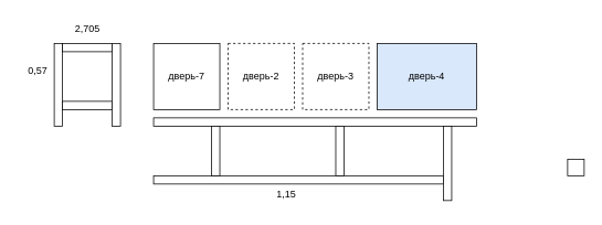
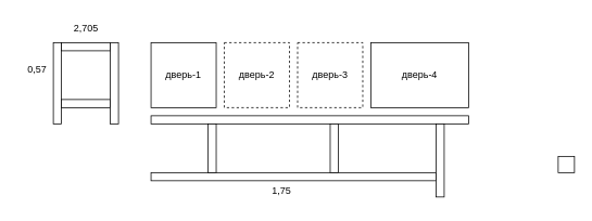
- <mxCell id="2" value="дверь-7" style="whiteSpace=wrap;html=1;aspect=fixed;" vertex="1" parent="1"><mxGeometry x="185" y="52" width="80" height="80" as="geometry" /></mxCell>
+ <mxCell id="2" value="дверь-1" style="whiteSpace=wrap;html=1;aspect=fixed;" vertex="1" parent="1"><mxGeometry x="185" y="52" width="80" height="80" as="geometry" /></mxCell>
- <mxCell id="4" value="дверь-4" style="rounded=0;whiteSpace=wrap;html=1;fillColor=#dae8fc;" vertex="1" parent="1"><mxGeometry x="455" y="52" width="120" height="80" as="geometry" /></mxCell>
+ <mxCell id="4" value="дверь-4" style="rounded=0;whiteSpace=wrap;html=1;" vertex="1" parent="1"><mxGeometry x="455" y="52" width="120" height="80" as="geometry" /></mxCell>
- <mxCell id="18" value="1,15" style="text;html=1;align=center;verticalAlign=middle;resizable=0;points=[];autosize=1;strokeColor=none;fillColor=none;" vertex="1" parent="1"><mxGeometry x="320" y="220" width="50" height="30" as="geometry" /></mxCell>
+ <mxCell id="18" value="1,75" style="text;html=1;align=center;verticalAlign=middle;resizable=0;points=[];autosize=1;strokeColor=none;fillColor=none;" vertex="1" parent="1"><mxGeometry x="320" y="220" width="50" height="30" as="geometry" /></mxCell>
